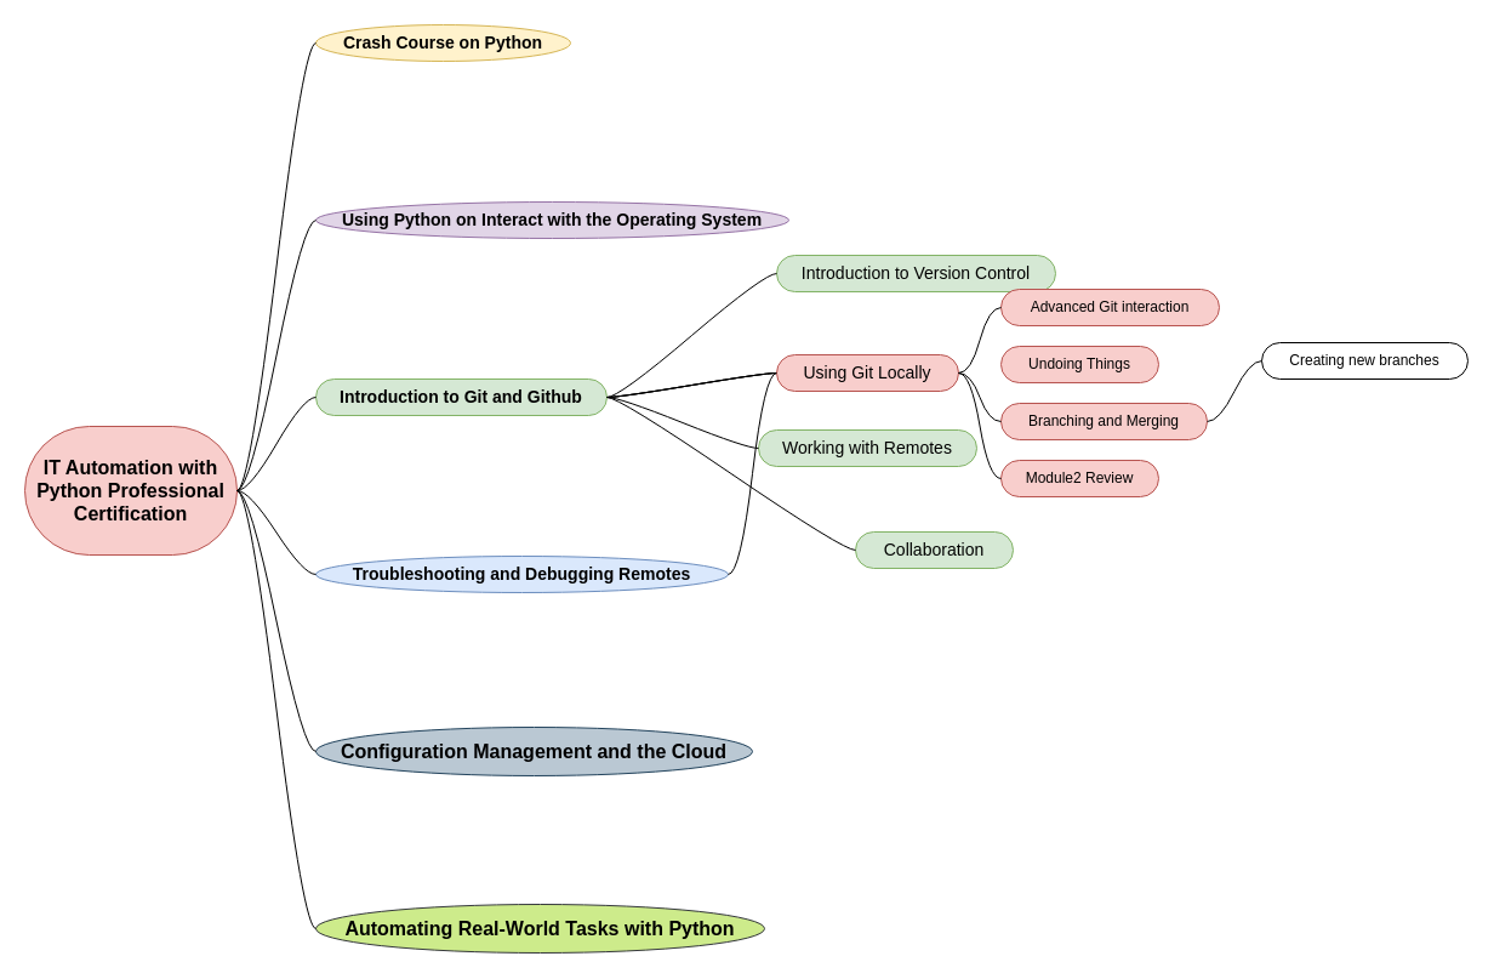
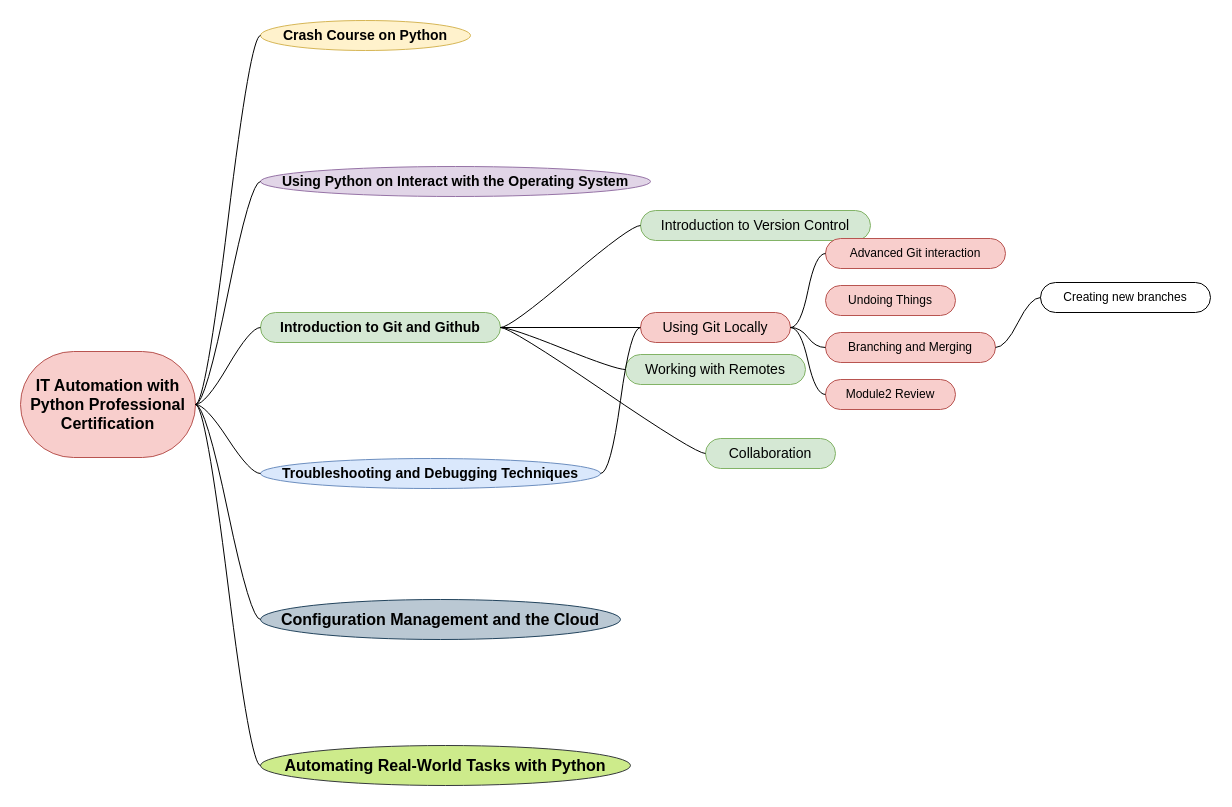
- <mxCell id="22" value="&lt;span style=&quot;font-size: 14px;&quot;&gt;Using Git Locally&lt;/span&gt;" style="whiteSpace=wrap;html=1;rounded=1;arcSize=50;align=center;verticalAlign=middle;strokeWidth=1;autosize=1;spacing=4;treeFolding=1;treeMoving=1;newEdgeStyle={&quot;edgeStyle&quot;:&quot;entityRelationEdgeStyle&quot;,&quot;startArrow&quot;:&quot;none&quot;,&quot;endArrow&quot;:&quot;none&quot;,&quot;segment&quot;:10,&quot;curved&quot;:1,&quot;sourcePerimeterSpacing&quot;:0,&quot;targetPerimeterSpacing&quot;:0};fillColor=#f8cecc;strokeColor=#b85450;" parent="1" vertex="1"><mxGeometry x="640" y="292" width="150" height="30" as="geometry" /></mxCell>
+ <mxCell id="22" value="&lt;span style=&quot;font-size: 14px;&quot;&gt;Using Git Locally&lt;/span&gt;" style="whiteSpace=wrap;html=1;rounded=1;arcSize=50;align=center;verticalAlign=middle;strokeWidth=1;autosize=1;spacing=4;treeFolding=1;treeMoving=1;newEdgeStyle={&quot;edgeStyle&quot;:&quot;entityRelationEdgeStyle&quot;,&quot;startArrow&quot;:&quot;none&quot;,&quot;endArrow&quot;:&quot;none&quot;,&quot;segment&quot;:10,&quot;curved&quot;:1,&quot;sourcePerimeterSpacing&quot;:0,&quot;targetPerimeterSpacing&quot;:0};fillColor=#f8cecc;strokeColor=#b85450;" parent="1" vertex="1"><mxGeometry x="640" y="312" width="150" height="30" as="geometry" /></mxCell>
- <mxCell id="12" value="&lt;span style=&quot;font-size: 14px; font-weight: 700;&quot;&gt;Troubleshooting and Debugging Remotes&lt;/span&gt;" style="whiteSpace=wrap;html=1;rounded=1;arcSize=50;align=center;verticalAlign=middle;strokeWidth=1;autosize=1;spacing=4;treeFolding=1;treeMoving=1;newEdgeStyle={&quot;edgeStyle&quot;:&quot;entityRelationEdgeStyle&quot;,&quot;startArrow&quot;:&quot;none&quot;,&quot;endArrow&quot;:&quot;none&quot;,&quot;segment&quot;:10,&quot;curved&quot;:1,&quot;sourcePerimeterSpacing&quot;:0,&quot;targetPerimeterSpacing&quot;:0};fillColor=#dae8fc;strokeColor=#6c8ebf;shape=ellipse;perimeter=ellipsePerimeter;" parent="1" vertex="1"><mxGeometry x="260" y="458" width="340" height="30" as="geometry" /></mxCell>
+ <mxCell id="12" value="&lt;span style=&quot;font-size: 14px; font-weight: 700;&quot;&gt;Troubleshooting and Debugging Techniques&lt;/span&gt;" style="whiteSpace=wrap;html=1;rounded=1;arcSize=50;align=center;verticalAlign=middle;strokeWidth=1;autosize=1;spacing=4;treeFolding=1;treeMoving=1;newEdgeStyle={&quot;edgeStyle&quot;:&quot;entityRelationEdgeStyle&quot;,&quot;startArrow&quot;:&quot;none&quot;,&quot;endArrow&quot;:&quot;none&quot;,&quot;segment&quot;:10,&quot;curved&quot;:1,&quot;sourcePerimeterSpacing&quot;:0,&quot;targetPerimeterSpacing&quot;:0};fillColor=#dae8fc;strokeColor=#6c8ebf;shape=ellipse;perimeter=ellipsePerimeter;" parent="1" vertex="1"><mxGeometry x="260" y="458" width="340" height="30" as="geometry" /></mxCell>
